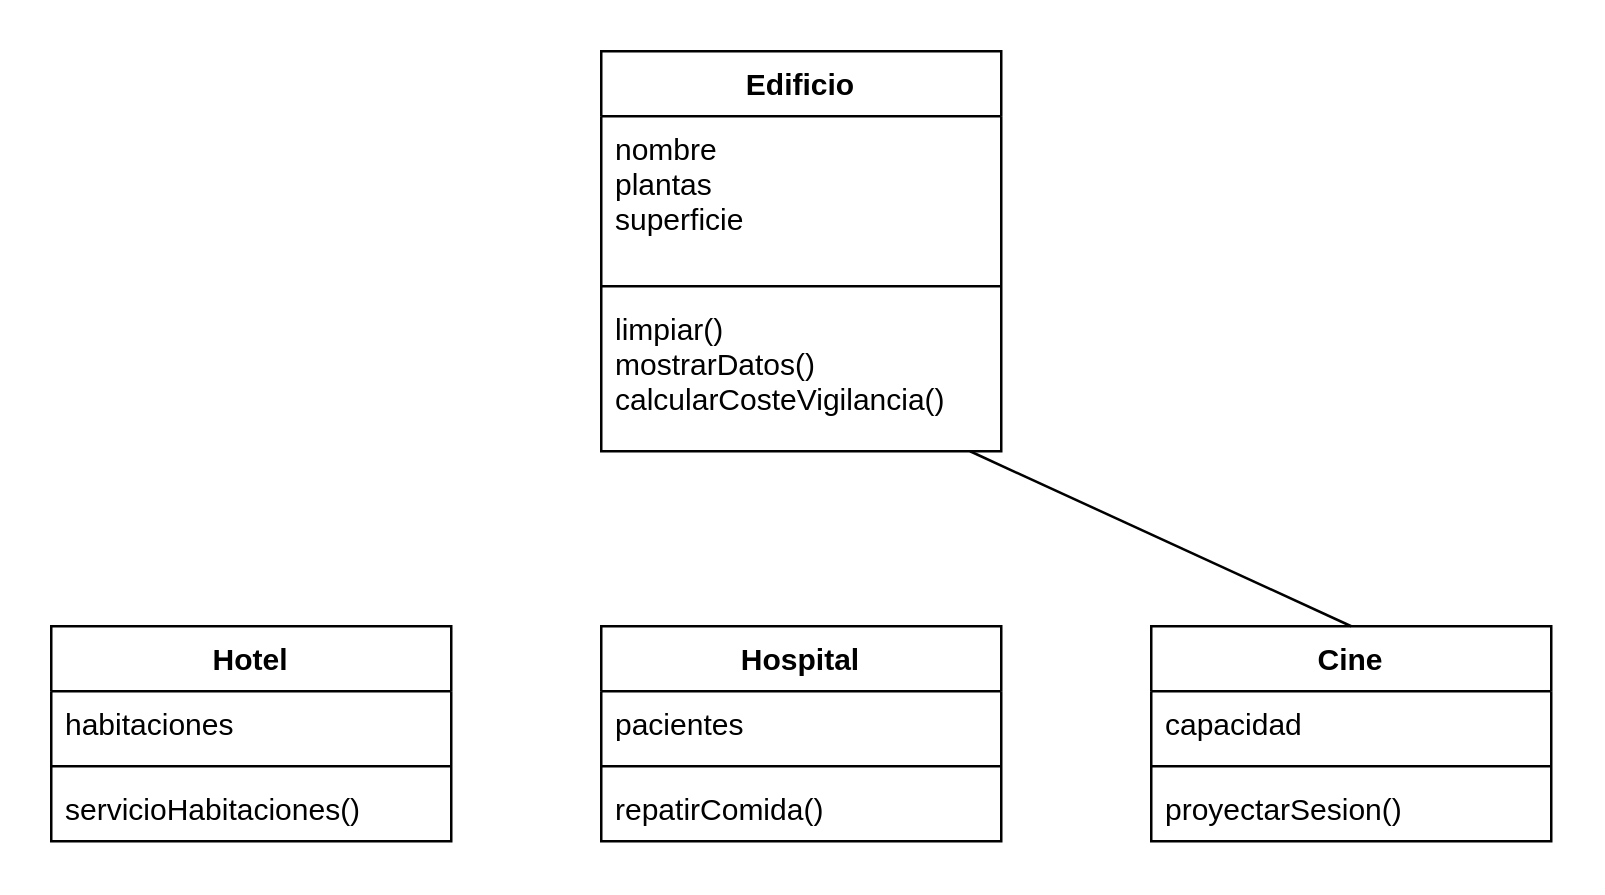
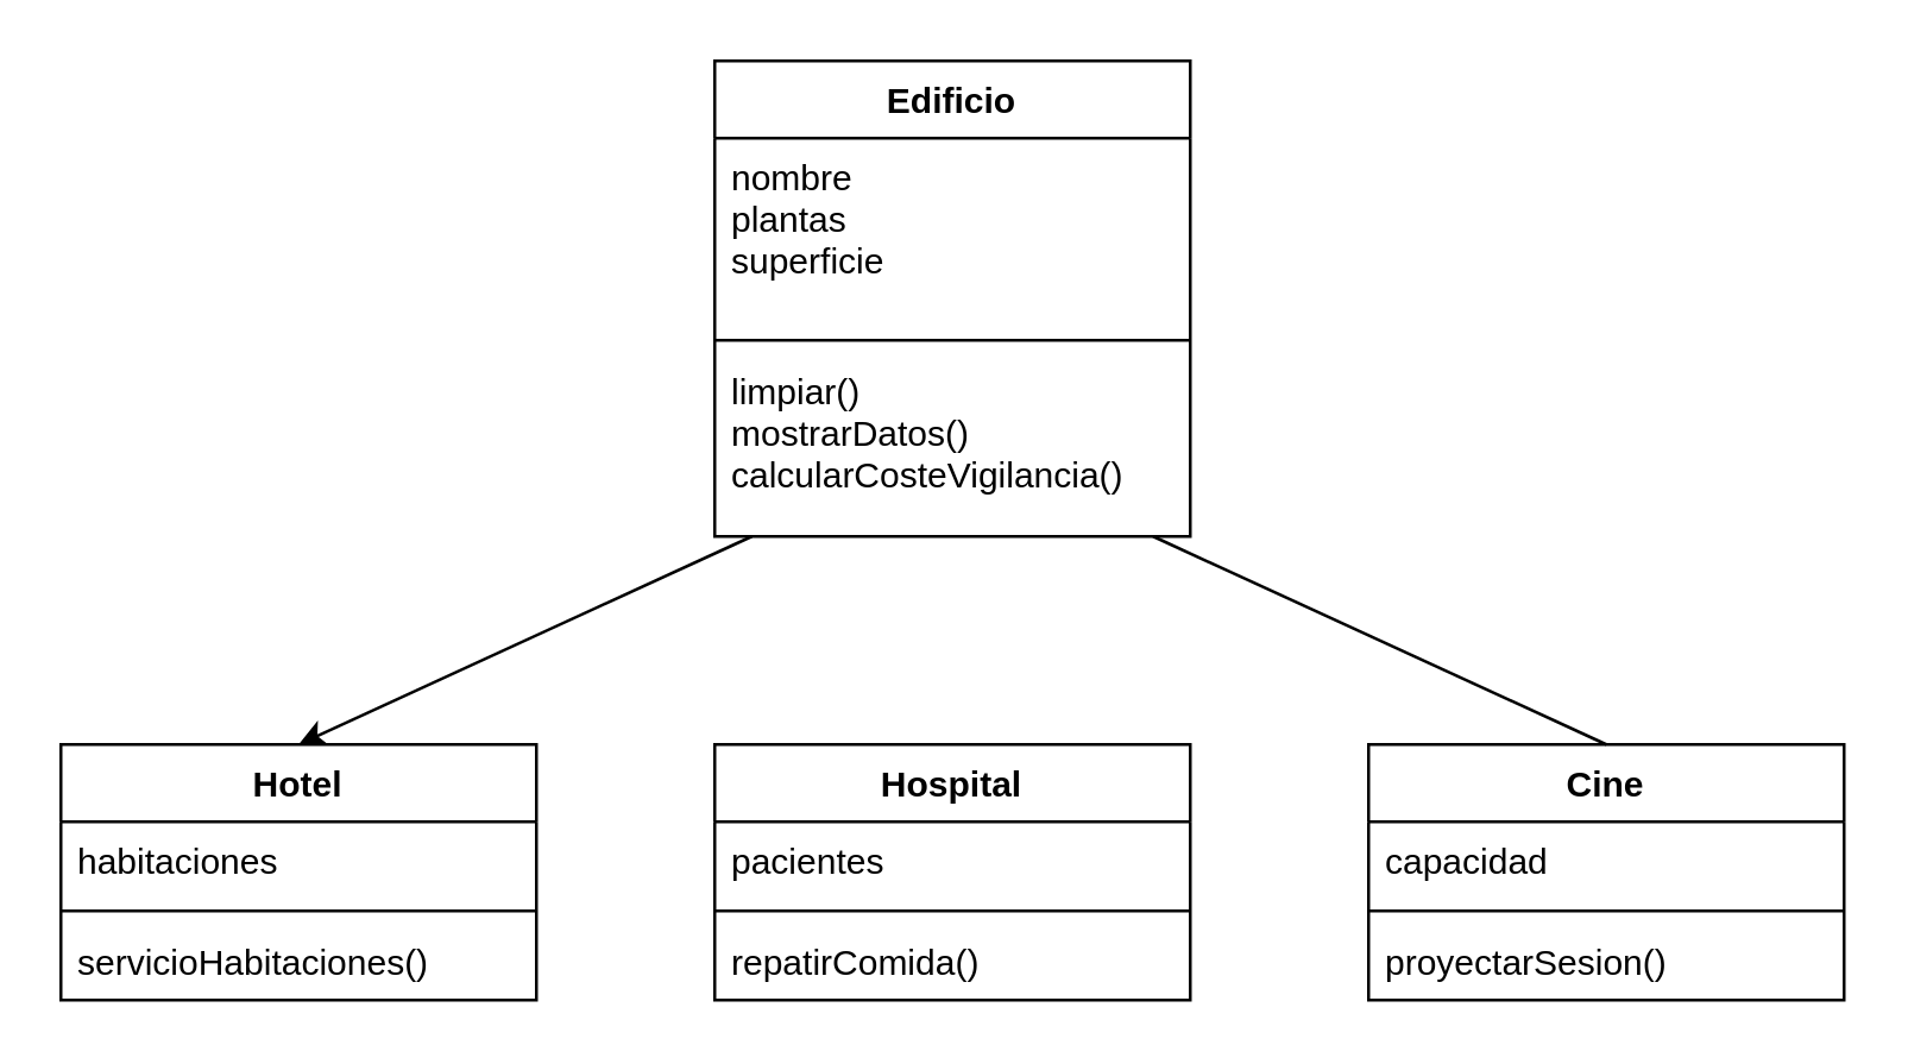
+ <mxCell id="18" style="edgeStyle=none;html=1;entryX=0.5;entryY=0;entryDx=0;entryDy=0;" edge="1" parent="1" source="5" target="6"><mxGeometry relative="1" as="geometry" /></mxCell>
